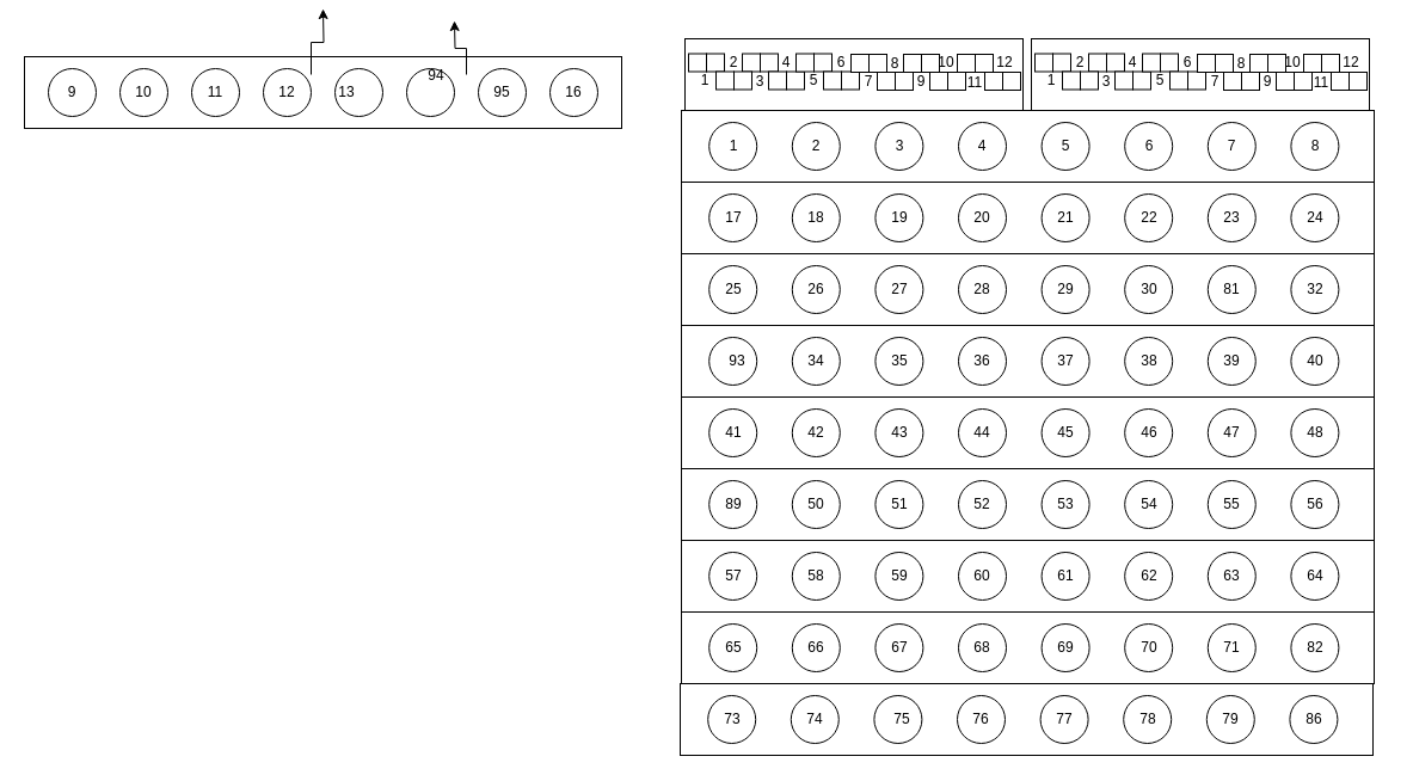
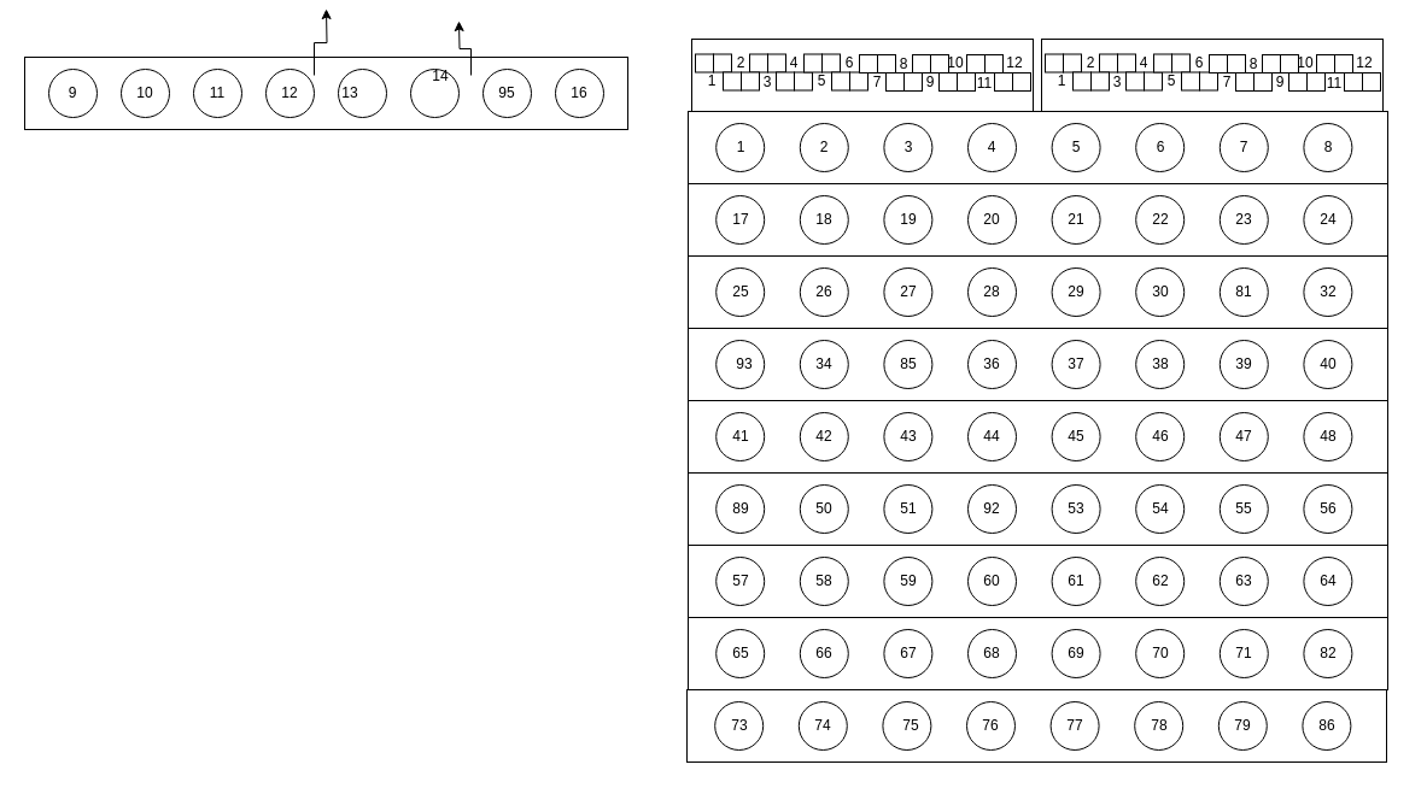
- <mxCell id="283" value="94" style="text;html=1;strokeColor=none;fillColor=none;align=center;verticalAlign=middle;whiteSpace=wrap;rounded=0;" vertex="1" parent="1"><mxGeometry x="340" y="50" width="50" as="geometry" /></mxCell>
+ <mxCell id="283" value="14" style="text;html=1;strokeColor=none;fillColor=none;align=center;verticalAlign=middle;whiteSpace=wrap;rounded=0;" vertex="1" parent="1"><mxGeometry x="340" y="50" width="50" as="geometry" /></mxCell>
- <mxCell id="85" value="35" style="text;html=1;strokeColor=none;fillColor=none;align=center;verticalAlign=middle;whiteSpace=wrap;rounded=0;" vertex="1" parent="73"><mxGeometry x="147.8" y="15" width="69.6" height="30" as="geometry" /></mxCell>
+ <mxCell id="85" value="85" style="text;html=1;strokeColor=none;fillColor=none;align=center;verticalAlign=middle;whiteSpace=wrap;rounded=0;" vertex="1" parent="73"><mxGeometry x="147.8" y="15" width="69.6" height="30" as="geometry" /></mxCell>
- <mxCell id="158" value="52" style="text;html=1;strokeColor=none;fillColor=none;align=center;verticalAlign=middle;whiteSpace=wrap;rounded=0;" vertex="1" parent="145"><mxGeometry x="217.4" y="15" width="69.6" height="30" as="geometry" /></mxCell>
+ <mxCell id="158" value="92" style="text;html=1;strokeColor=none;fillColor=none;align=center;verticalAlign=middle;whiteSpace=wrap;rounded=0;" vertex="1" parent="145"><mxGeometry x="217.4" y="15" width="69.6" height="30" as="geometry" /></mxCell>
